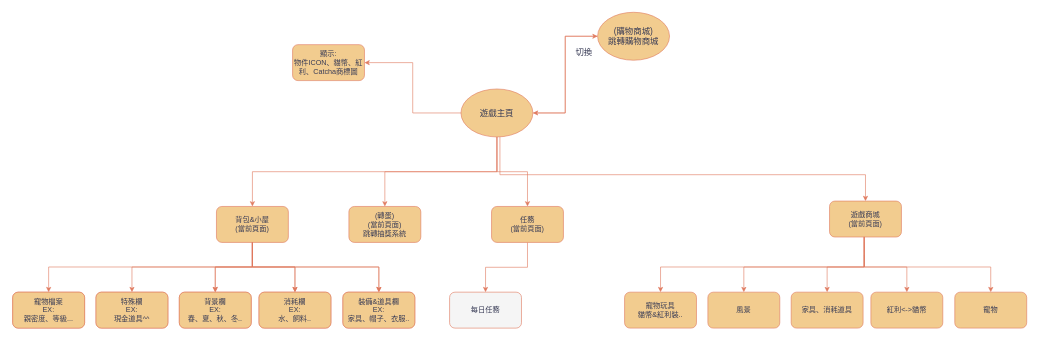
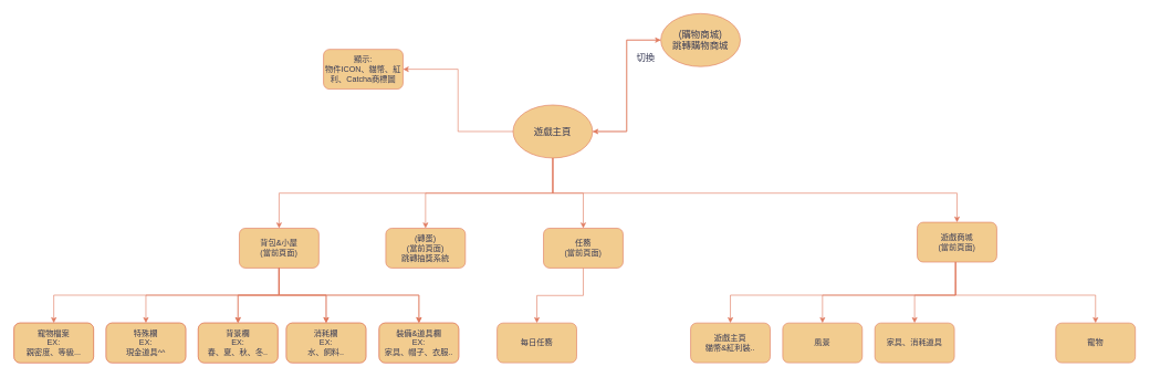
- <mxCell id="8" value="遊戲主頁" style="ellipse;whiteSpace=wrap;html=1;labelBackgroundColor=none;fillColor=#F2CC8F;strokeColor=#E07A5F;fontColor=#393C56;fontSize=14;" parent="1" vertex="1"><mxGeometry x="768" y="148" width="120" height="80" as="geometry" /></mxCell>
+ <mxCell id="8" value="遊戲主頁" style="ellipse;whiteSpace=wrap;html=1;labelBackgroundColor=none;fillColor=#F2CC8F;strokeColor=#E07A5F;fontColor=#393C56;fontSize=14;" parent="1" vertex="1"><mxGeometry x="773" y="158" width="120" height="80" as="geometry" /></mxCell>
- <mxCell id="44" style="edgeStyle=orthogonalEdgeStyle;rounded=0;orthogonalLoop=1;jettySize=auto;html=1;exitX=0.483;exitY=0.996;exitDx=0;exitDy=0;strokeColor=#E07A5F;fontColor=default;fillColor=#F2CC8F;labelBackgroundColor=none;exitPerimeter=0;" parent="1" source="23" target="40" edge="1"><mxGeometry relative="1" as="geometry"><mxPoint x="1441" y="404" as="sourcePoint" /><Array as="points"><mxPoint x="1441" y="445" /><mxPoint x="1512" y="445" /></Array></mxGeometry></mxCell>
- <mxCell id="27" value="每日任務" style="whiteSpace=wrap;html=1;fillColor=#f5f5f5;strokeColor=#E07A5F;fontColor=#393C56;rounded=1;labelBackgroundColor=none;" parent="1" vertex="1"><mxGeometry x="749" y="487" width="120" height="60" as="geometry" /></mxCell>
+ <mxCell id="27" value="每日任務" style="whiteSpace=wrap;html=1;fillColor=#F2CC8F;strokeColor=#E07A5F;fontColor=#393C56;rounded=1;labelBackgroundColor=none;" parent="1" vertex="1"><mxGeometry x="749" y="487" width="120" height="60" as="geometry" /></mxCell>
- <mxCell id="43" value="寵物玩具&lt;br&gt;貓幣&amp;amp;紅利裝.." style="whiteSpace=wrap;html=1;fillColor=#F2CC8F;strokeColor=#E07A5F;fontColor=#393C56;rounded=1;labelBackgroundColor=none;" parent="1" vertex="1"><mxGeometry x="1041" y="487" width="120" height="60" as="geometry" /></mxCell>
+ <mxCell id="43" value="遊戲主頁&lt;br&gt;貓幣&amp;amp;紅利裝.." style="whiteSpace=wrap;html=1;fillColor=#F2CC8F;strokeColor=#E07A5F;fontColor=#393C56;rounded=1;labelBackgroundColor=none;" parent="1" vertex="1"><mxGeometry x="1041" y="487" width="120" height="60" as="geometry" /></mxCell>
- <mxCell id="40" value="紅利&amp;lt;-&amp;gt;貓幣" style="whiteSpace=wrap;html=1;fillColor=#F2CC8F;strokeColor=#E07A5F;fontColor=#393C56;rounded=1;labelBackgroundColor=none;" parent="1" vertex="1"><mxGeometry x="1452" y="487" width="120" height="60" as="geometry" /></mxCell>
